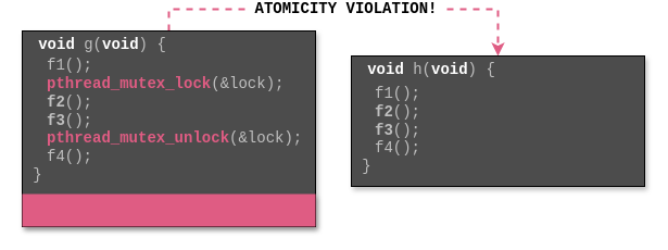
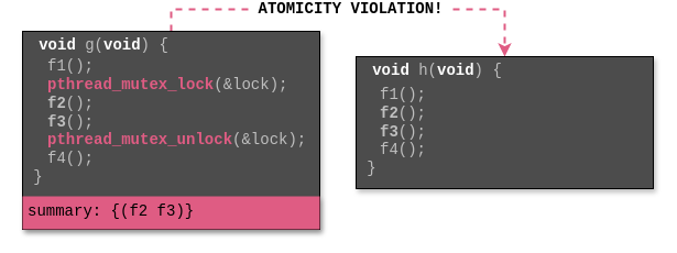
+ <mxCell id="8" value="&lt;div style=&quot;text-align: left&quot;&gt;&lt;span&gt;summary: {(f2 f3)}&lt;/span&gt;&lt;/div&gt;" style="text;html=1;strokeColor=none;fillColor=none;align=left;verticalAlign=middle;whiteSpace=wrap;rounded=0;shadow=1;fontColor=#000000;fontFamily=Courier New;fontSize=14;fontStyle=0" vertex="1" parent="1"><mxGeometry x="23" y="174" width="257" height="20" as="geometry" /></mxCell>
